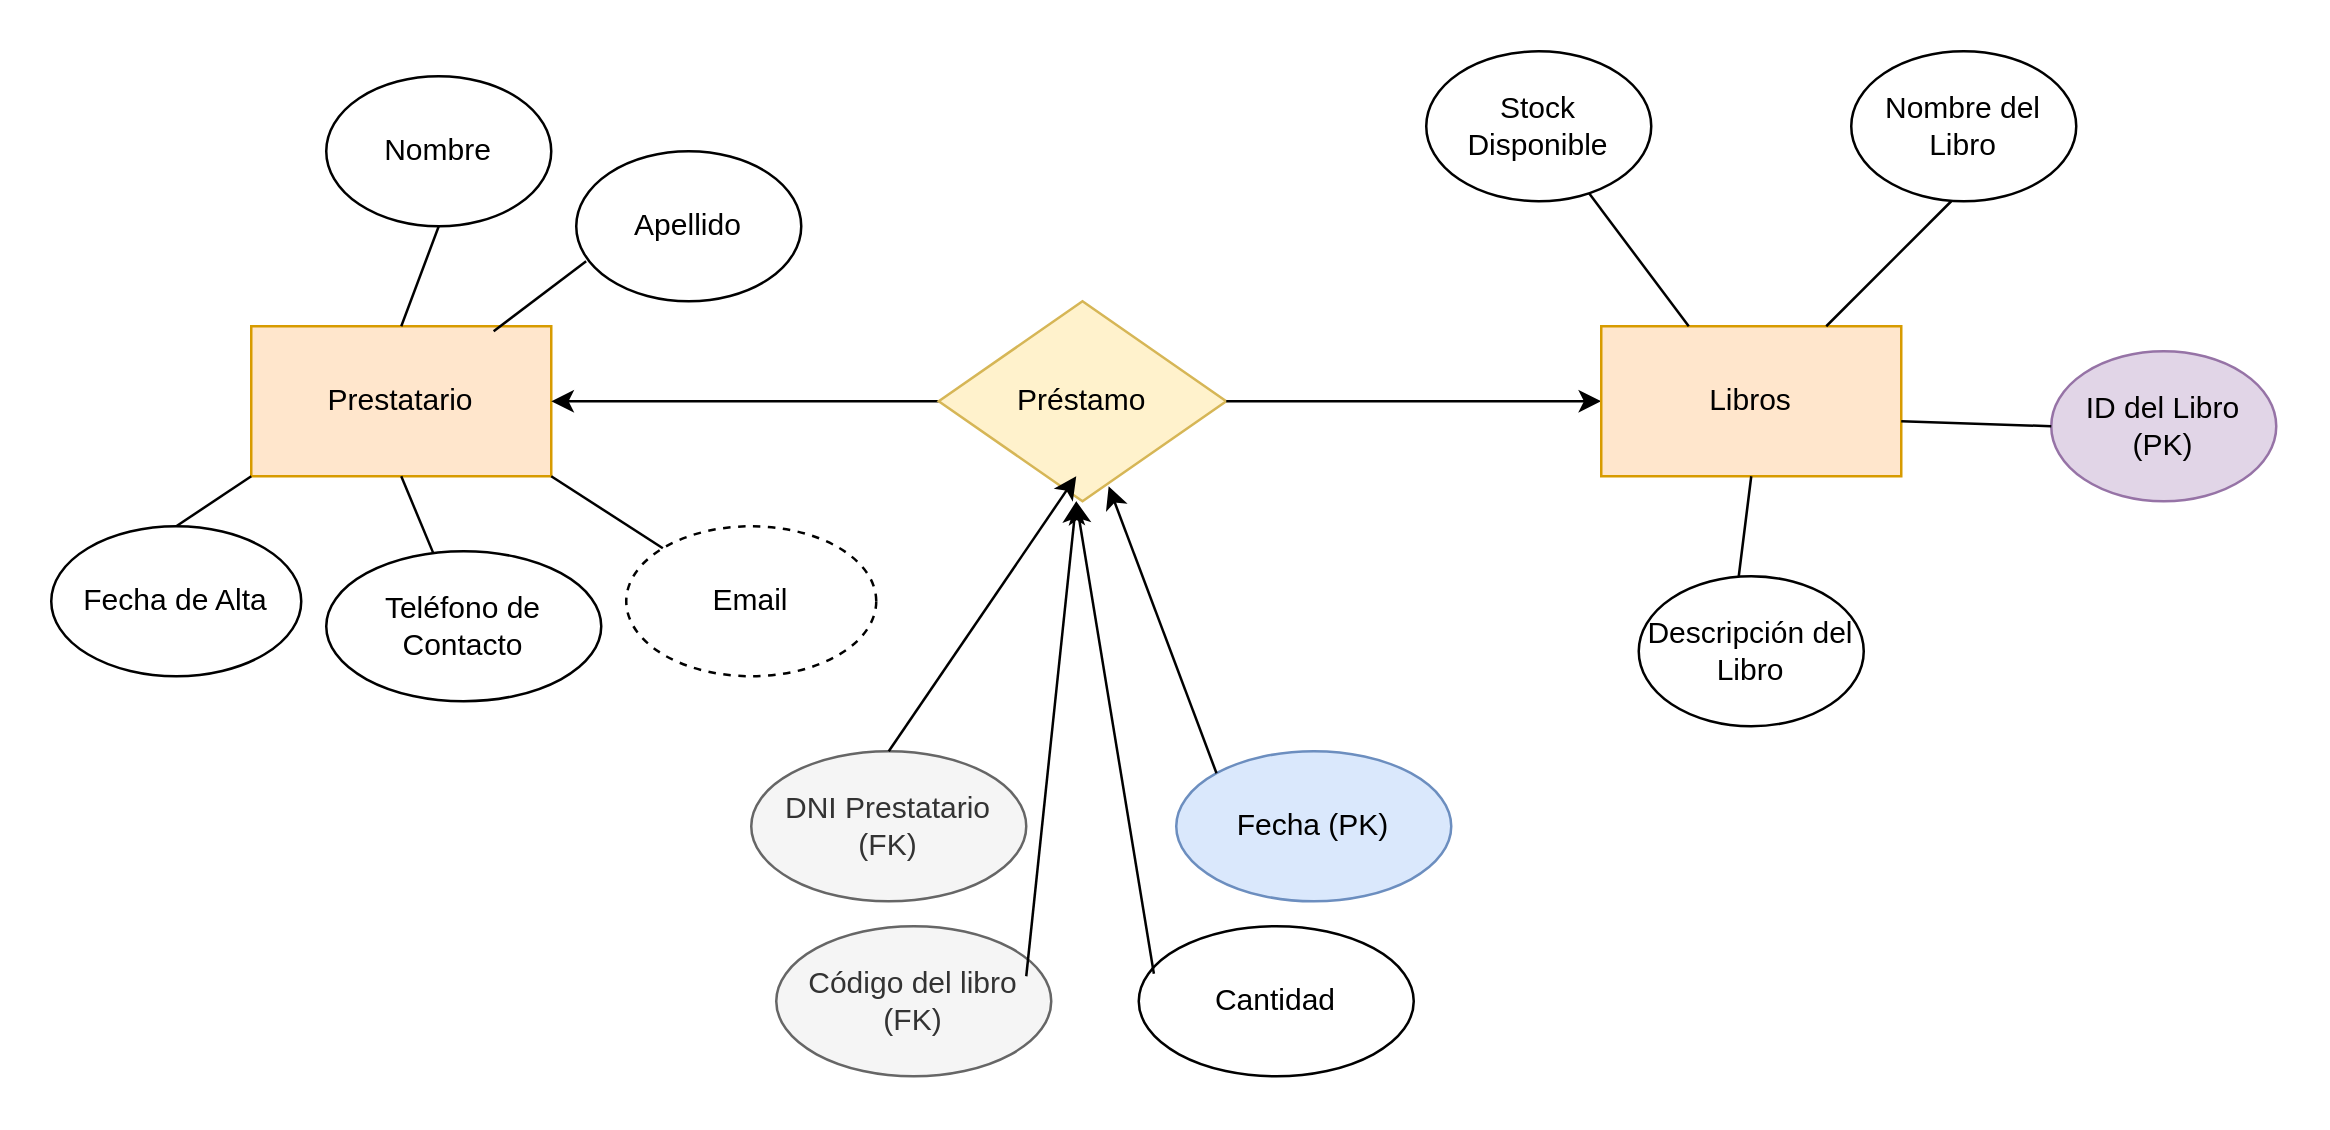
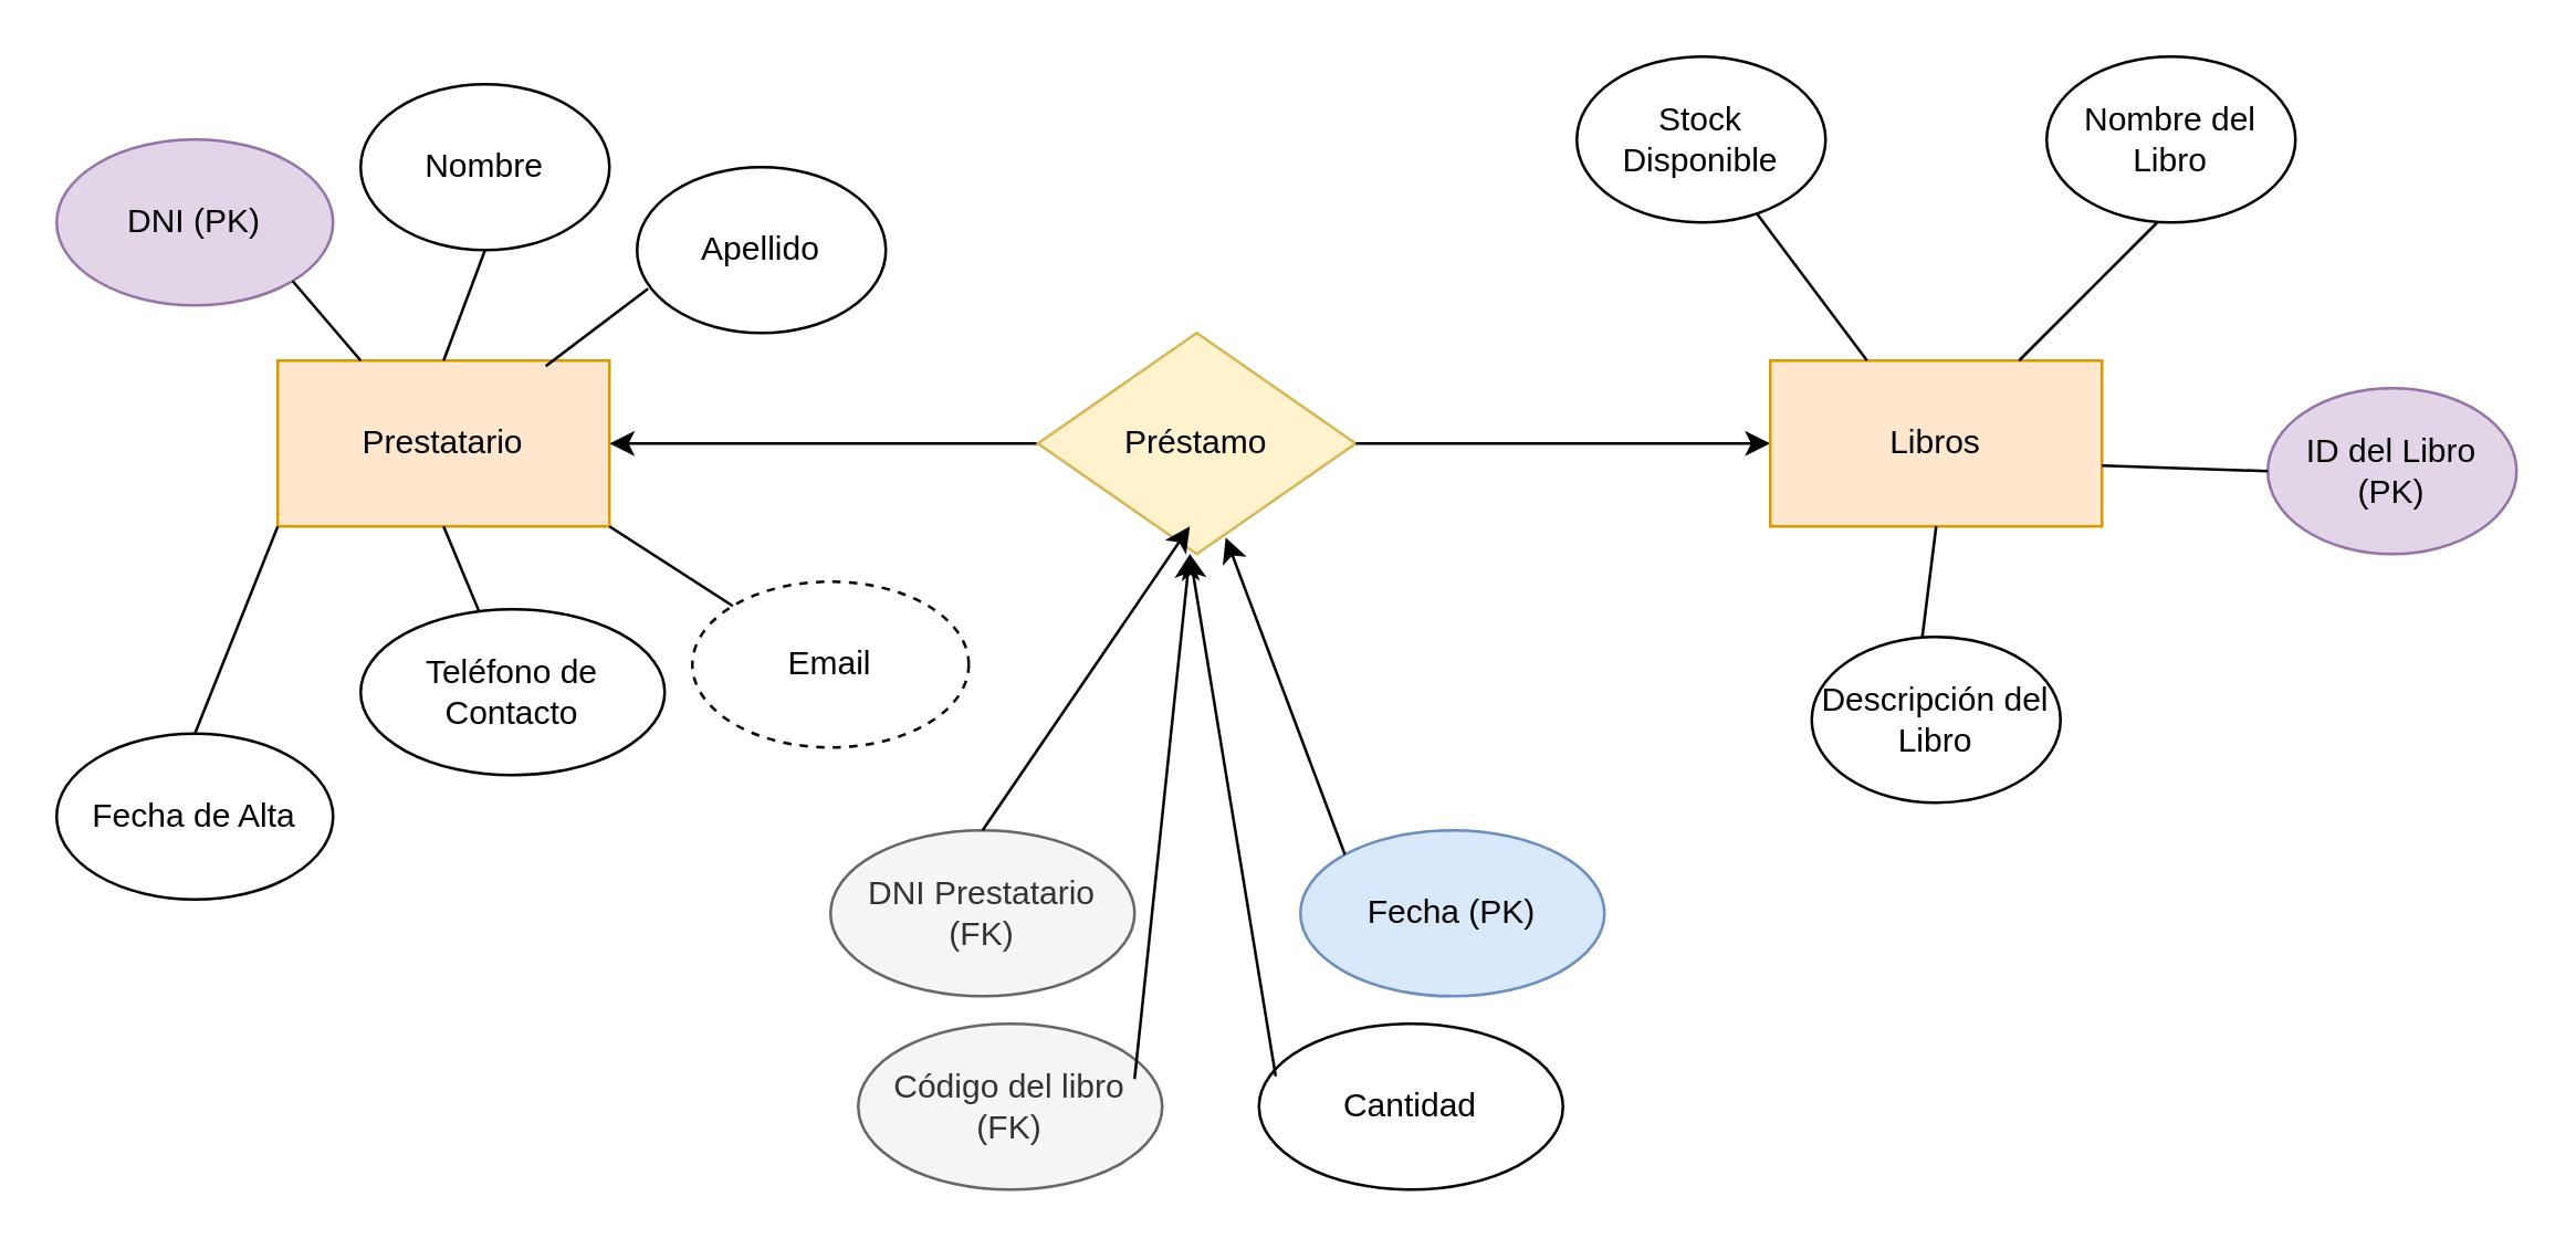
+ <mxCell id="5" value="DNI (PK)" style="ellipse;whiteSpace=wrap;html=1;fillColor=#e1d5e7;strokeColor=#9673a6;" vertex="1" parent="1"><mxGeometry x="20" y="50" width="100" height="60" as="geometry" /></mxCell>
+ <mxCell id="11" value="" style="endArrow=none;html=1;rounded=0;entryX=1;entryY=1;entryDx=0;entryDy=0;exitX=0.25;exitY=0;exitDx=0;exitDy=0;" edge="1" parent="1" source="2" target="5"><mxGeometry width="50" height="50" relative="1" as="geometry"><mxPoint x="90" y="140" as="sourcePoint" /><mxPoint x="140" y="90" as="targetPoint" /></mxGeometry></mxCell>
- <mxCell id="6" value="Fecha de Alta" style="ellipse;whiteSpace=wrap;html=1;" vertex="1" parent="1"><mxGeometry x="20" y="210" width="100" height="60" as="geometry" /></mxCell>
+ <mxCell id="6" value="Fecha de Alta" style="ellipse;whiteSpace=wrap;html=1;" vertex="1" parent="1"><mxGeometry x="20" y="265" width="100" height="60" as="geometry" /></mxCell>
